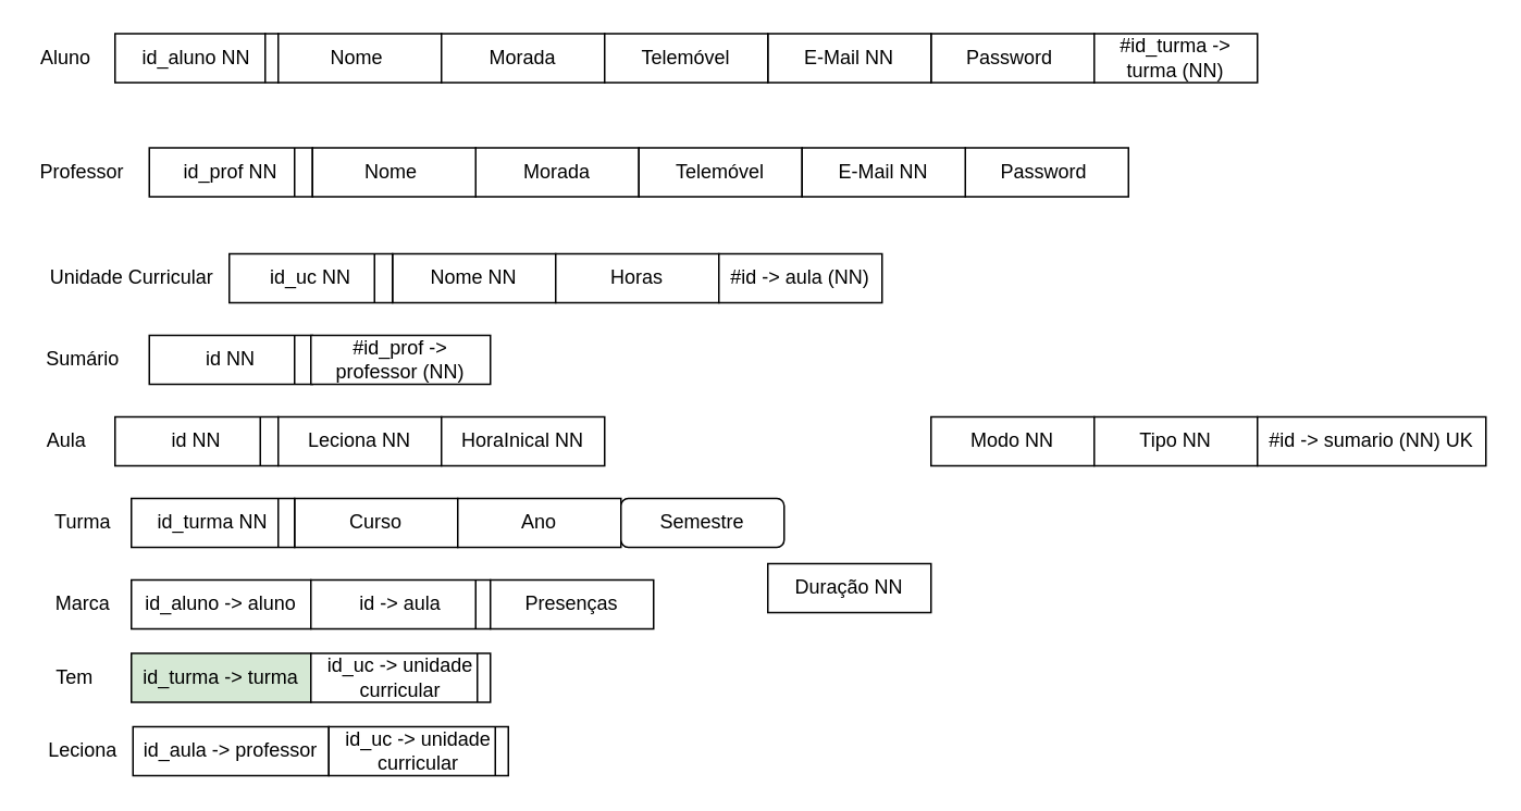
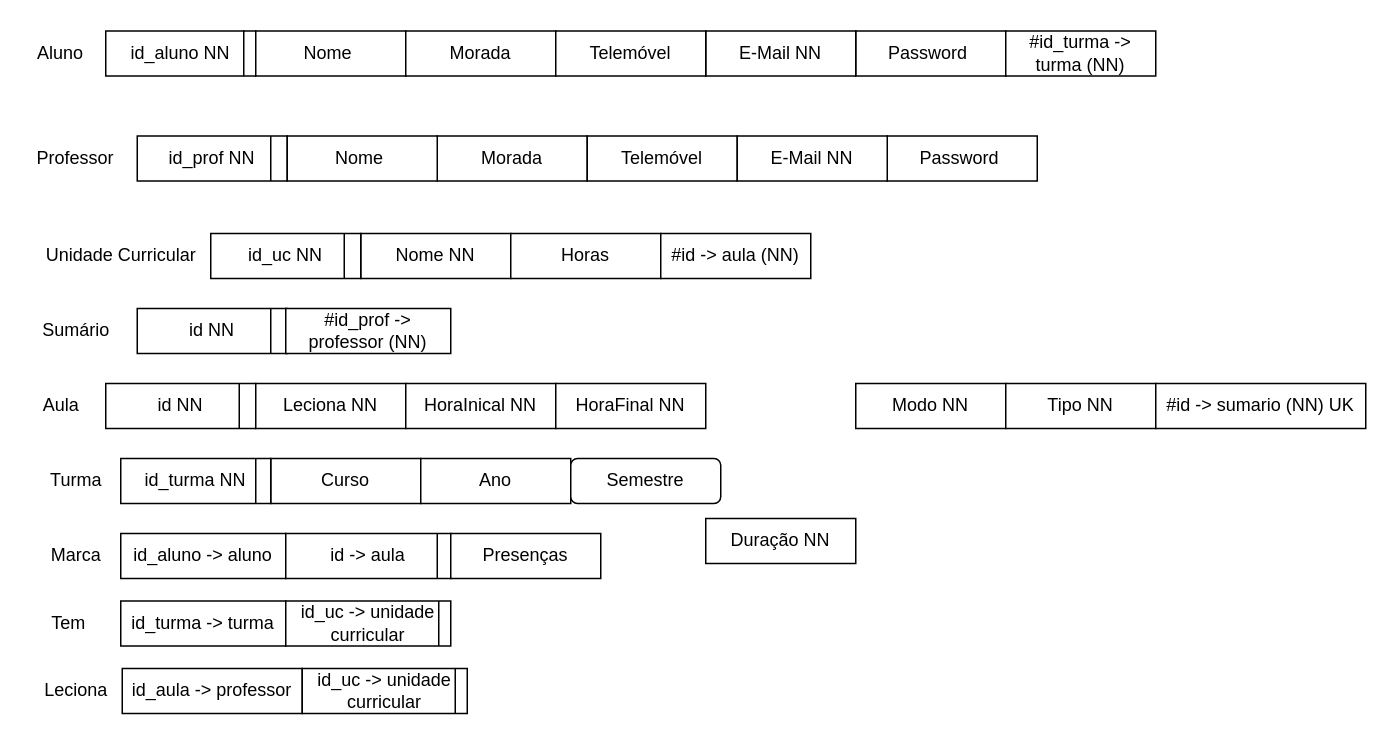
+ <mxCell id="57" value="HoraFinal NN" style="rounded=0;whiteSpace=wrap;html=1;" vertex="1" parent="1"><mxGeometry x="370" y="255" width="100" height="30" as="geometry" /></mxCell>
- <mxCell id="46" value="id_turma -&amp;gt; turma" style="rounded=0;whiteSpace=wrap;html=1;fillColor=#d5e8d4;" parent="1" vertex="1"><mxGeometry x="80" y="400" width="110" height="30" as="geometry" /></mxCell>
+ <mxCell id="46" value="id_turma -&amp;gt; turma" style="rounded=0;whiteSpace=wrap;html=1;" parent="1" vertex="1"><mxGeometry x="80" y="400" width="110" height="30" as="geometry" /></mxCell>
